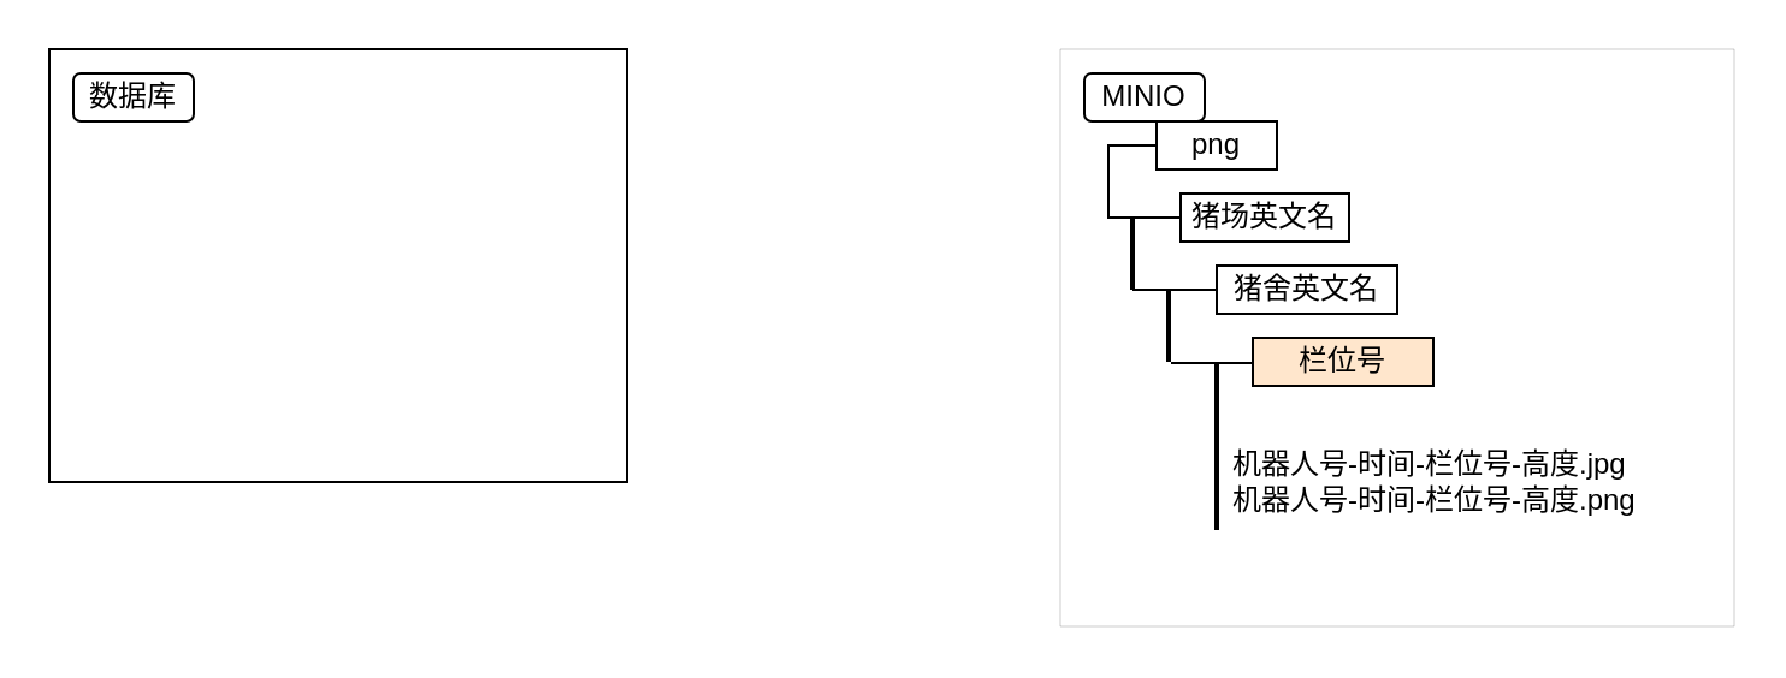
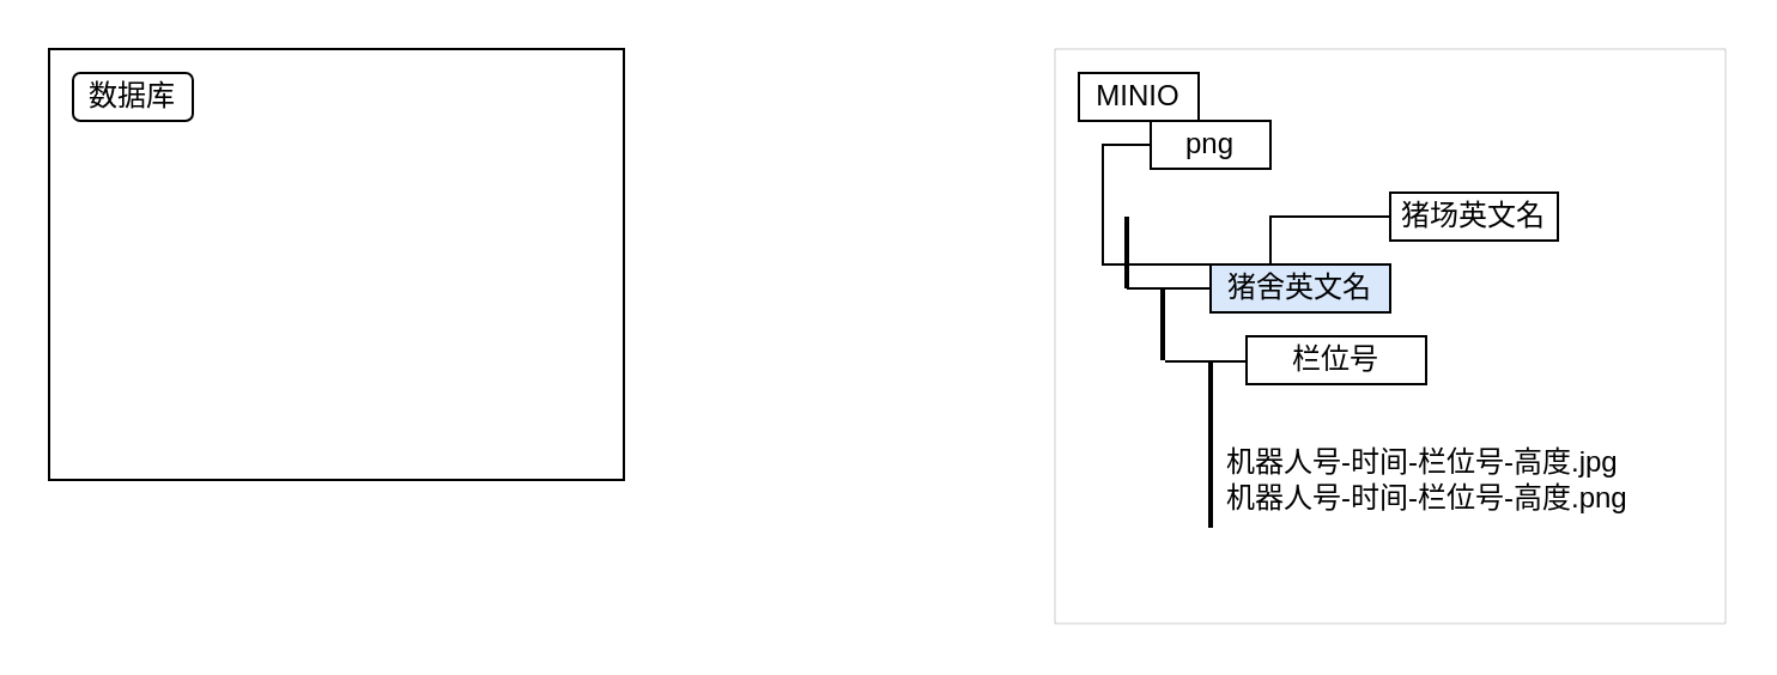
- <mxCell id="5" value="MINIO" style="whiteSpace=wrap;html=1;shadow=0;glass=0;sketch=0;rounded=1;" vertex="1" parent="1"><mxGeometry x="450" y="30" width="50" height="20" as="geometry" /></mxCell>
+ <mxCell id="5" value="MINIO" style="rounded=0;whiteSpace=wrap;html=1;shadow=0;glass=0;sketch=0;" vertex="1" parent="1"><mxGeometry x="450" y="30" width="50" height="20" as="geometry" /></mxCell>
- <mxCell id="10" value="猪场英文名" style="rounded=0;whiteSpace=wrap;html=1;shadow=0;glass=0;sketch=0;" vertex="1" parent="1"><mxGeometry x="490" y="80" width="70" height="20" as="geometry" /></mxCell>
+ <mxCell id="10" value="猪场英文名" style="rounded=0;whiteSpace=wrap;html=1;shadow=0;glass=0;sketch=0;" vertex="1" parent="1"><mxGeometry x="580" y="80" width="70" height="20" as="geometry" /></mxCell>
- <mxCell id="11" value="猪舍英文名" style="rounded=0;whiteSpace=wrap;html=1;shadow=0;glass=0;sketch=0;" vertex="1" parent="1"><mxGeometry x="505" y="110" width="75" height="20" as="geometry" /></mxCell>
+ <mxCell id="11" value="猪舍英文名" style="rounded=0;whiteSpace=wrap;html=1;shadow=0;glass=0;sketch=0;fillColor=#dae8fc;" vertex="1" parent="1"><mxGeometry x="505" y="110" width="75" height="20" as="geometry" /></mxCell>
- <mxCell id="16" value="栏位号" style="rounded=0;whiteSpace=wrap;html=1;shadow=0;glass=0;sketch=0;fillColor=#ffe6cc;" vertex="1" parent="1"><mxGeometry x="520" y="140" width="75" height="20" as="geometry" /></mxCell>
+ <mxCell id="16" value="栏位号" style="rounded=0;whiteSpace=wrap;html=1;shadow=0;glass=0;sketch=0;" vertex="1" parent="1"><mxGeometry x="520" y="140" width="75" height="20" as="geometry" /></mxCell>
